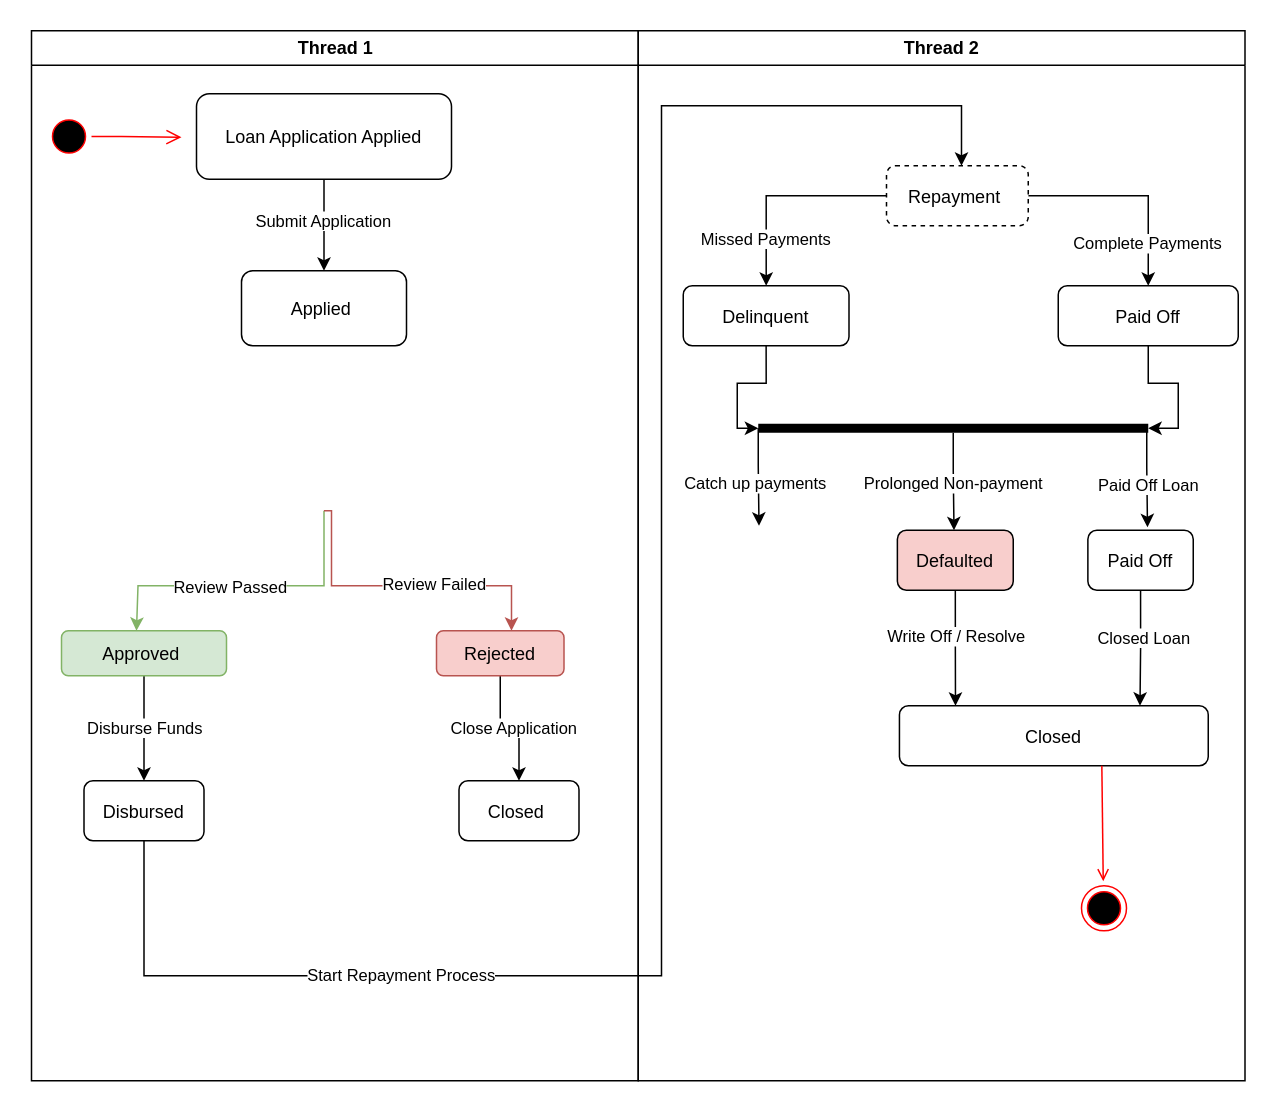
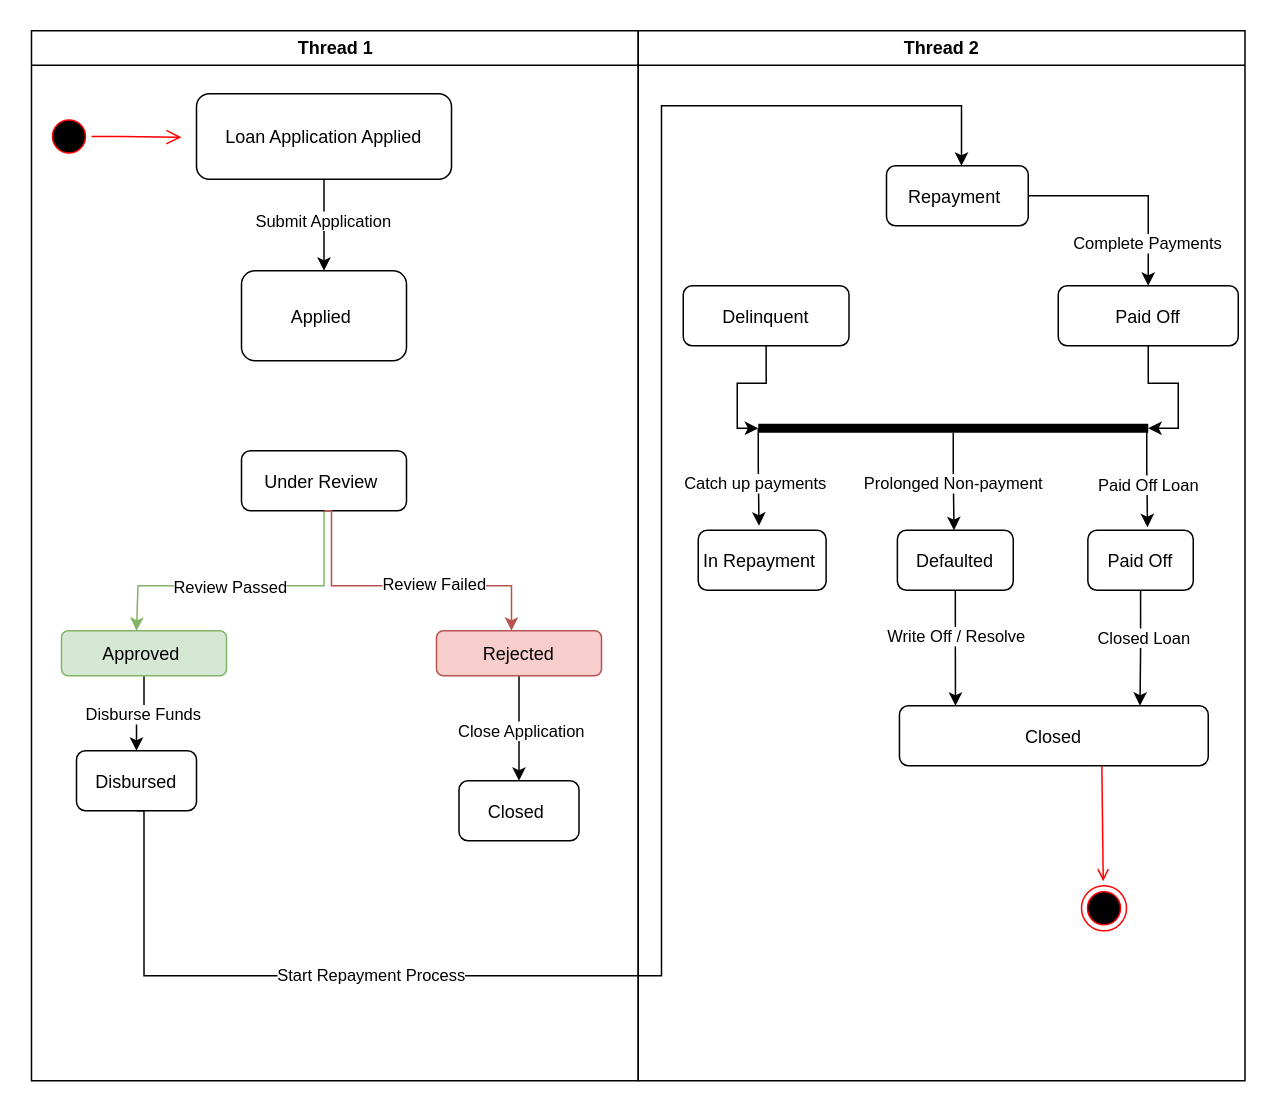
- <mxCell id="25" style="edgeStyle=orthogonalEdgeStyle;rounded=0;orthogonalLoop=1;jettySize=auto;html=1;exitX=0;exitY=0.5;exitDx=0;exitDy=0;" edge="1" parent="24" source="29" target="30"><mxGeometry relative="1" as="geometry"><mxPoint x="95.5" y="110" as="targetPoint" /></mxGeometry></mxCell>
- <mxCell id="26" value="Missed Payments" style="edgeLabel;html=1;align=center;verticalAlign=middle;resizable=0;points=[];" vertex="1" connectable="0" parent="25"><mxGeometry x="0.558" y="-1" relative="1" as="geometry"><mxPoint as="offset" /></mxGeometry></mxCell>
- <mxCell id="29" value="Repayment " style="rounded=1;dashed=1;" vertex="1" parent="24"><mxGeometry x="165.5" y="90" width="94.5" height="40" as="geometry" /></mxCell>
+ <mxCell id="29" value="Repayment " style="rounded=1;" vertex="1" parent="24"><mxGeometry x="165.5" y="90" width="94.5" height="40" as="geometry" /></mxCell>
- <mxCell id="8" value="Applied " style="rounded=1;" parent="2" vertex="1"><mxGeometry x="140" y="160" width="110" height="50" as="geometry" /></mxCell>
+ <mxCell id="8" value="Applied " style="rounded=1;" parent="2" vertex="1"><mxGeometry x="140" y="160" width="110" height="60" as="geometry" /></mxCell>
+ <mxCell id="11" value="Under Review " style="rounded=1;" parent="2" vertex="1"><mxGeometry x="140" y="280" width="110" height="40" as="geometry" /></mxCell>
+ <mxCell id="41" value="In Repayment " style="rounded=1;" vertex="1" parent="24"><mxGeometry x="40" y="333" width="85.25" height="40" as="geometry" /></mxCell>
- <mxCell id="44" value="Defaulted" style="rounded=1;fillColor=#f8cecc;" vertex="1" parent="24"><mxGeometry x="172.75" y="333" width="77.25" height="40" as="geometry" /></mxCell>
+ <mxCell id="44" value="Defaulted" style="rounded=1;" vertex="1" parent="24"><mxGeometry x="172.75" y="333" width="77.25" height="40" as="geometry" /></mxCell>
- <mxCell id="19" value="Rejected" style="rounded=1;fillColor=#f8cecc;strokeColor=#b85450;" vertex="1" parent="2"><mxGeometry x="270" y="400" width="85" height="30" as="geometry" /></mxCell>
+ <mxCell id="19" value="Rejected" style="rounded=1;fillColor=#f8cecc;strokeColor=#b85450;" vertex="1" parent="2"><mxGeometry x="270" y="400" width="110" height="30" as="geometry" /></mxCell>
- <mxCell id="20" value="Disbursed" style="rounded=1;" vertex="1" parent="2"><mxGeometry x="35" y="500" width="80" height="40" as="geometry" /></mxCell>
+ <mxCell id="20" value="Disbursed" style="rounded=1;" vertex="1" parent="2"><mxGeometry x="30" y="480" width="80" height="40" as="geometry" /></mxCell>
